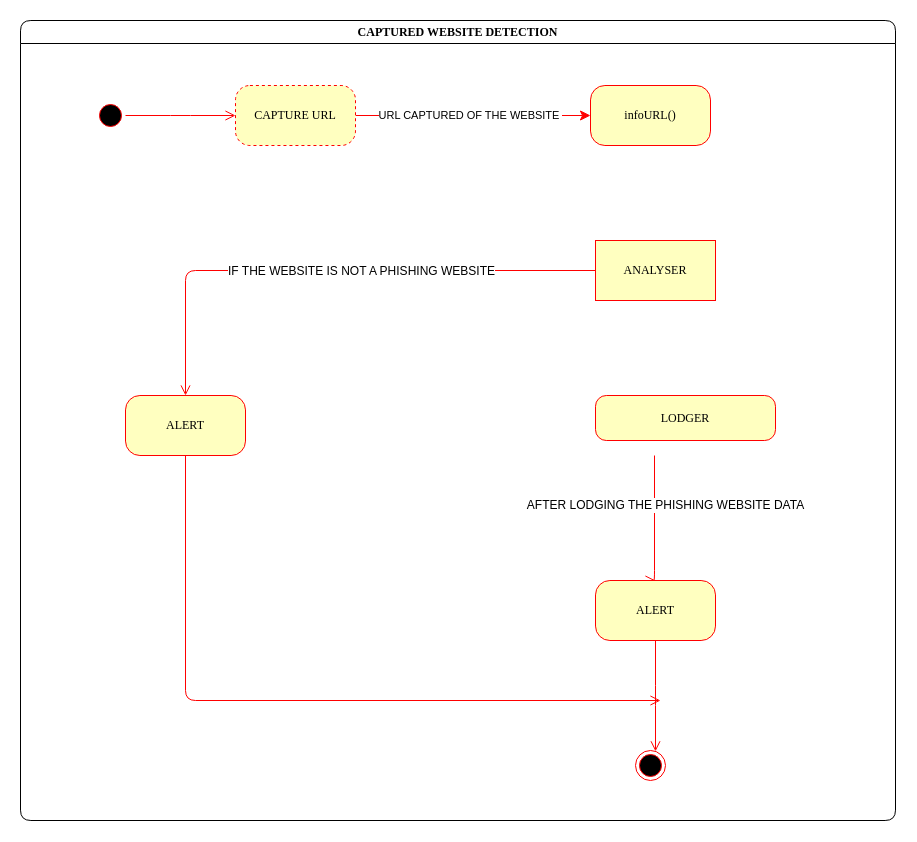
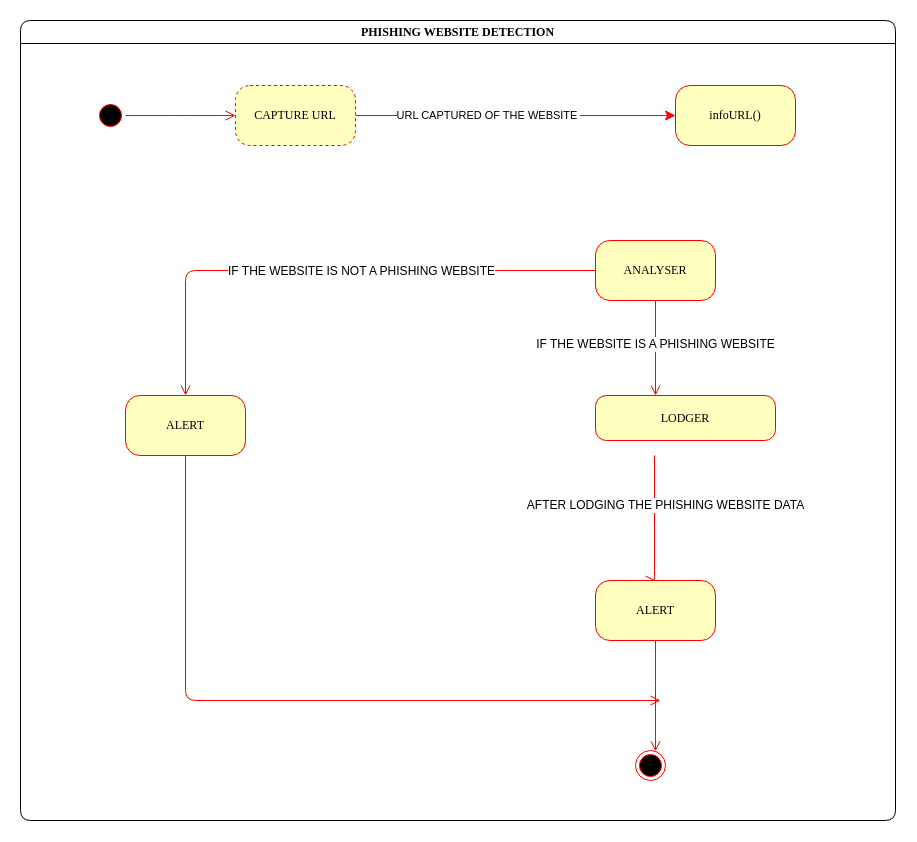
- <mxCell id="2" value="CAPTURED WEBSITE DETECTION" style="swimlane;whiteSpace=wrap;html=1;rounded=1;shadow=0;comic=0;labelBackgroundColor=none;strokeWidth=1;fontFamily=Verdana;fontSize=12;align=center;" parent="1" vertex="1"><mxGeometry x="20" y="20" width="875" height="800" as="geometry" /></mxCell>
+ <mxCell id="2" value="PHISHING WEBSITE DETECTION" style="swimlane;whiteSpace=wrap;html=1;rounded=1;shadow=0;comic=0;labelBackgroundColor=none;strokeWidth=1;fontFamily=Verdana;fontSize=12;align=center;" parent="1" vertex="1"><mxGeometry x="20" y="20" width="875" height="800" as="geometry" /></mxCell>
- <mxCell id="9" value="infoURL()" style="rounded=1;whiteSpace=wrap;html=1;arcSize=24;fillColor=#ffffc0;strokeColor=#ff0000;shadow=0;comic=0;labelBackgroundColor=none;fontFamily=Verdana;fontSize=12;fontColor=#000000;align=center;" parent="2" vertex="1"><mxGeometry x="570" y="65" width="120" height="60" as="geometry" /></mxCell>
+ <mxCell id="9" value="infoURL()" style="rounded=1;whiteSpace=wrap;html=1;arcSize=24;fillColor=#ffffc0;strokeColor=#ff0000;shadow=0;comic=0;labelBackgroundColor=none;fontFamily=Verdana;fontSize=12;fontColor=#000000;align=center;" parent="2" vertex="1"><mxGeometry x="655" y="65" width="120" height="60" as="geometry" /></mxCell>
- <mxCell id="11" value="ANALYSER" style="whiteSpace=wrap;html=1;arcSize=24;fillColor=#ffffc0;strokeColor=#ff0000;shadow=0;comic=0;labelBackgroundColor=none;fontFamily=Verdana;fontSize=12;fontColor=#000000;align=center;rounded=0;" parent="2" vertex="1"><mxGeometry x="575" y="220" width="120" height="60" as="geometry" /></mxCell>
+ <mxCell id="11" value="ANALYSER" style="rounded=1;whiteSpace=wrap;html=1;arcSize=24;fillColor=#ffffc0;strokeColor=#ff0000;shadow=0;comic=0;labelBackgroundColor=none;fontFamily=Verdana;fontSize=12;fontColor=#000000;align=center;" parent="2" vertex="1"><mxGeometry x="575" y="220" width="120" height="60" as="geometry" /></mxCell>
+ <mxCell id="12" style="edgeStyle=elbowEdgeStyle;html=1;labelBackgroundColor=none;endArrow=open;endSize=8;strokeColor=#ff0000;fontFamily=Verdana;fontSize=12;align=left;exitX=0.5;exitY=1;exitDx=0;exitDy=0;" edge="1" parent="2" target="14" source="11"><mxGeometry relative="1" as="geometry"><mxPoint x="645" y="290" as="sourcePoint" /></mxGeometry></mxCell>
+ <mxCell id="13" value="&lt;font style=&quot;font-size: 12px&quot;&gt;IF THE WEBSITE IS A PHISHING WEBSITE&lt;/font&gt;" style="edgeLabel;html=1;align=center;verticalAlign=middle;resizable=0;points=[];" vertex="1" connectable="0" parent="12"><mxGeometry x="-0.122" y="-1" relative="1" as="geometry"><mxPoint y="1" as="offset" /></mxGeometry></mxCell>
